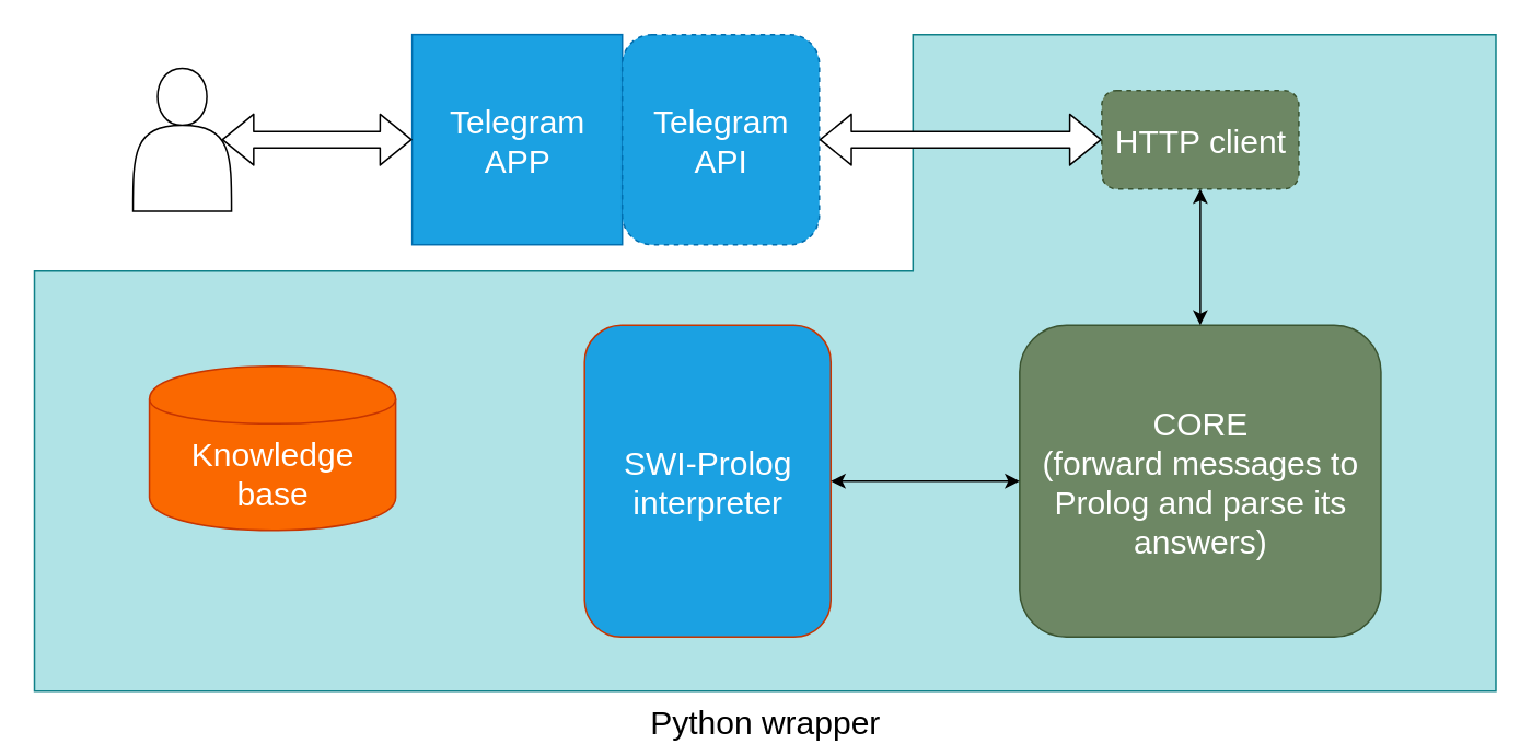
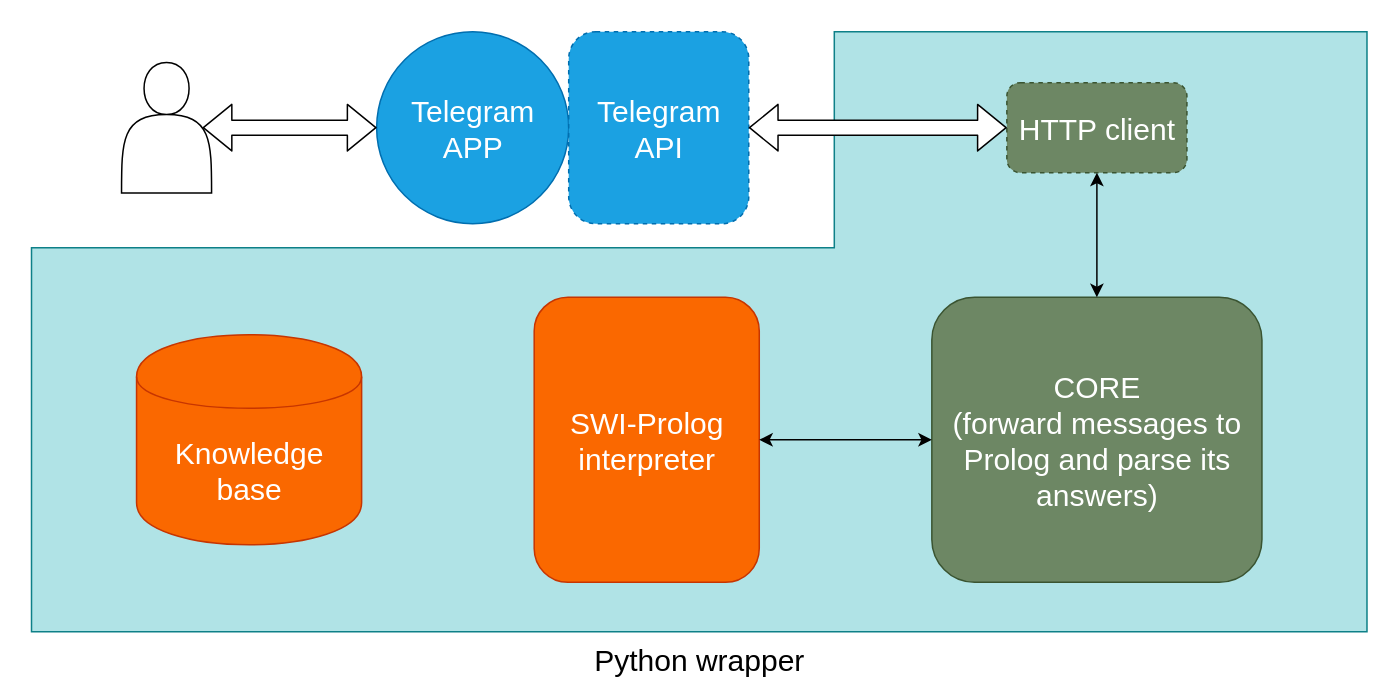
- <mxCell id="5" value="&lt;font style=&quot;font-size: 20px&quot;&gt;Telegram APP&lt;/font&gt;" style="whiteSpace=wrap;html=1;aspect=fixed;fillColor=#1ba1e2;strokeColor=#006EAF;fontColor=#ffffff;" vertex="1" parent="2"><mxGeometry x="230" width="128" height="128" as="geometry" /></mxCell>
+ <mxCell id="5" value="&lt;font style=&quot;font-size: 20px&quot;&gt;Telegram APP&lt;/font&gt;" style="ellipse;whiteSpace=wrap;html=1;aspect=fixed;fillColor=#1ba1e2;strokeColor=#006EAF;fontColor=#ffffff;" vertex="1" parent="2"><mxGeometry x="230" width="128" height="128" as="geometry" /></mxCell>
- <mxCell id="9" value="&lt;font style=&quot;font-size: 20px&quot;&gt;Knowledge&lt;br&gt;base&lt;/font&gt;" style="shape=cylinder;whiteSpace=wrap;html=1;boundedLbl=1;backgroundOutline=1;fillColor=#fa6800;strokeColor=#C73500;fontColor=#ffffff;" vertex="1" parent="2"><mxGeometry x="70" y="202" width="150" height="100" as="geometry" /></mxCell>
+ <mxCell id="9" value="&lt;font style=&quot;font-size: 20px&quot;&gt;Knowledge&lt;br&gt;base&lt;/font&gt;" style="shape=cylinder;whiteSpace=wrap;html=1;boundedLbl=1;backgroundOutline=1;fillColor=#fa6800;strokeColor=#C73500;fontColor=#ffffff;" vertex="1" parent="2"><mxGeometry x="70" y="202" width="150" height="140" as="geometry" /></mxCell>
- <mxCell id="8" value="&lt;font style=&quot;font-size: 20px&quot;&gt;SWI-Prolog interpreter&lt;/font&gt;" style="rounded=1;whiteSpace=wrap;html=1;fillColor=#1ba1e2;strokeColor=#C73500;fontColor=#ffffff;" vertex="1" parent="2"><mxGeometry x="335" y="177" width="150" height="190" as="geometry" /></mxCell>
+ <mxCell id="8" value="&lt;font style=&quot;font-size: 20px&quot;&gt;SWI-Prolog interpreter&lt;/font&gt;" style="rounded=1;whiteSpace=wrap;html=1;fillColor=#fa6800;strokeColor=#C73500;fontColor=#ffffff;" vertex="1" parent="2"><mxGeometry x="335" y="177" width="150" height="190" as="geometry" /></mxCell>
